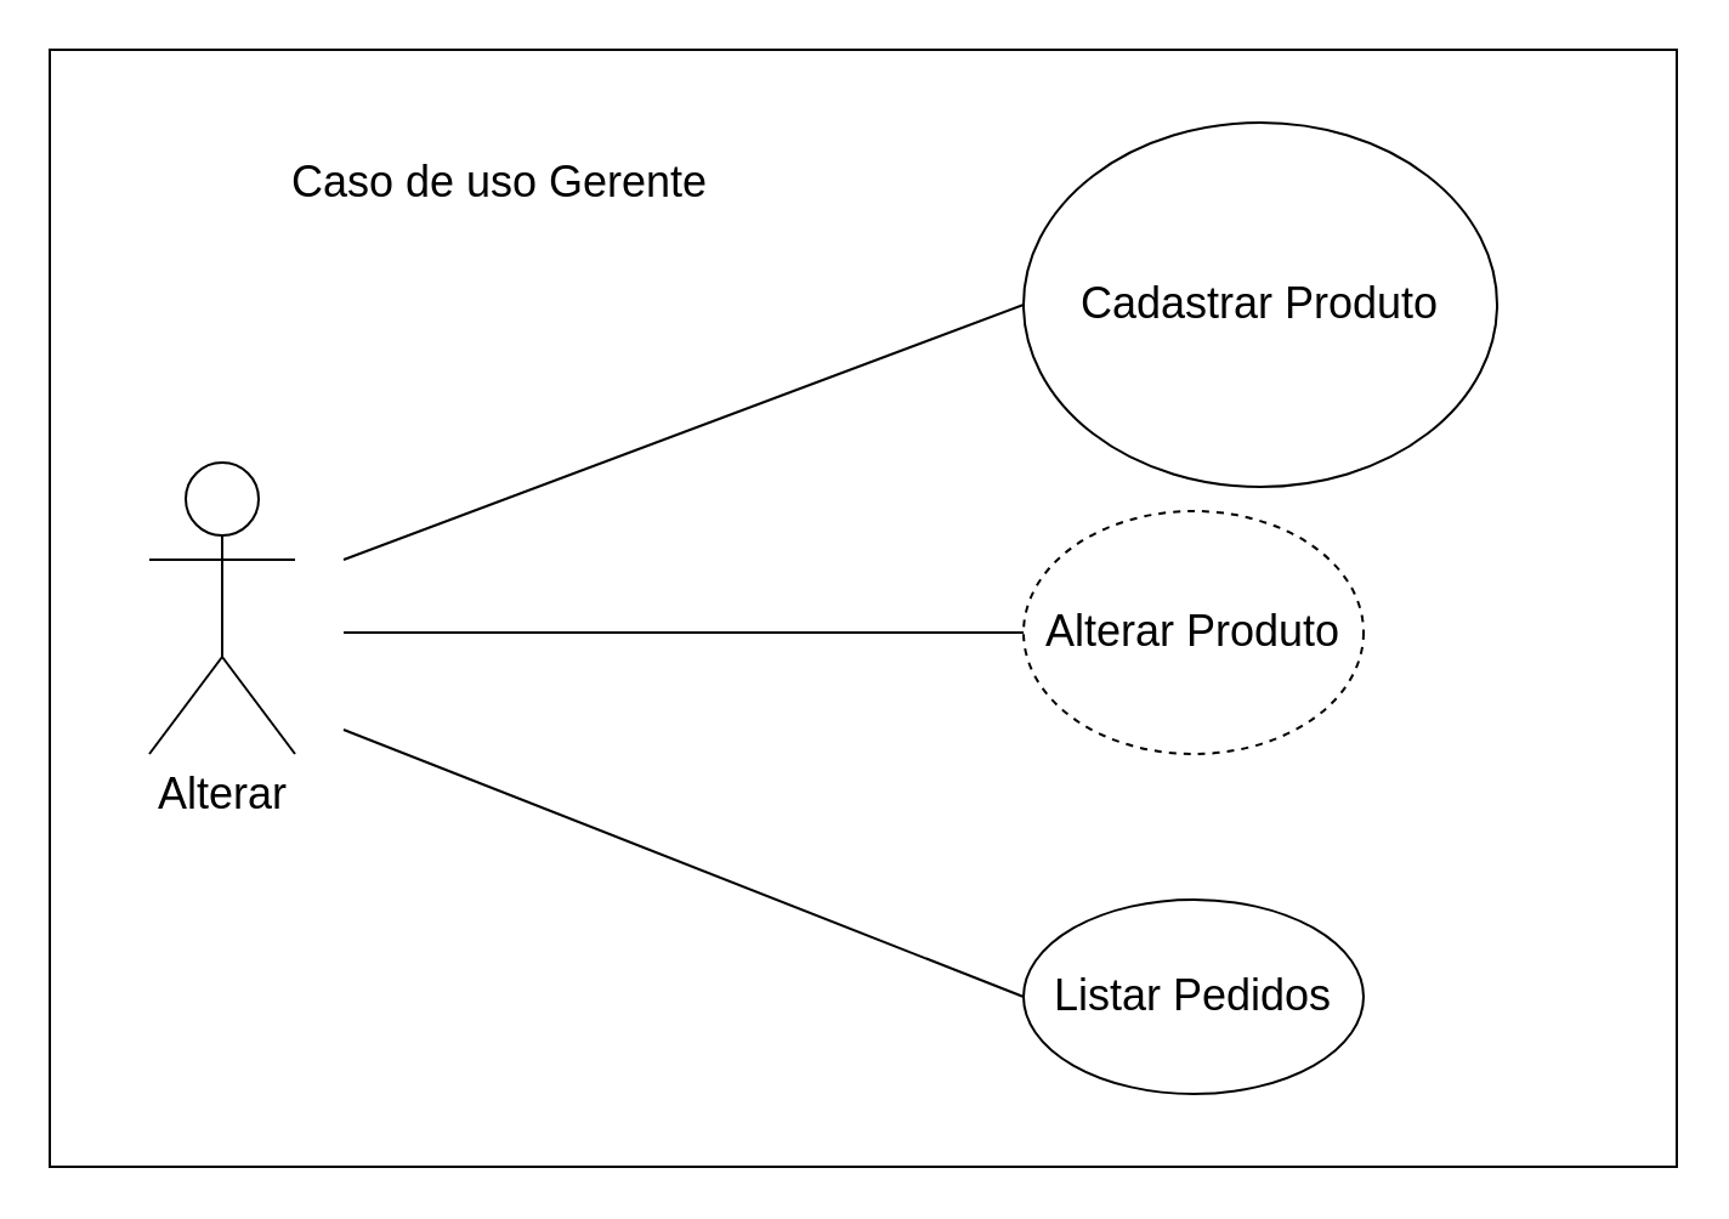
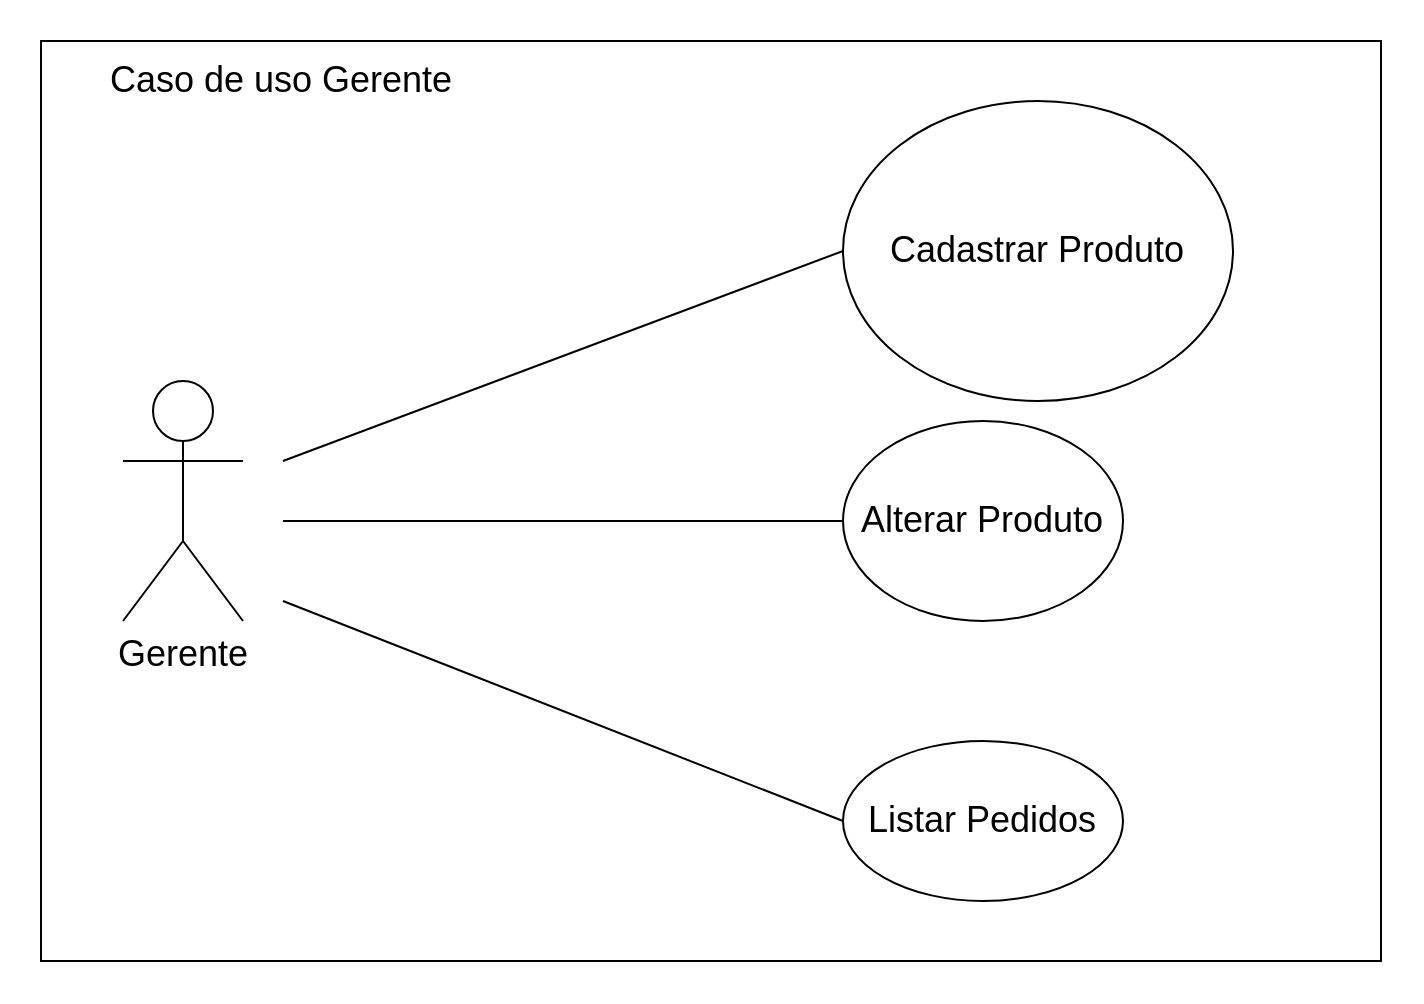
- <mxCell id="3" value="&lt;font style=&quot;font-size: 18px&quot;&gt;Caso de uso Gerente&lt;/font&gt;" style="text;html=1;align=center;verticalAlign=middle;resizable=0;points=[];autosize=1;" vertex="1" parent="1"><mxGeometry x="110" y="65" width="190" height="20" as="geometry" /></mxCell>
+ <mxCell id="3" value="&lt;font style=&quot;font-size: 18px&quot;&gt;Caso de uso Gerente&lt;/font&gt;" style="text;html=1;align=center;verticalAlign=middle;resizable=0;points=[];autosize=1;" vertex="1" parent="1"><mxGeometry x="45" y="30" width="190" height="20" as="geometry" /></mxCell>
- <mxCell id="6" value="&lt;font style=&quot;font-size: 18px&quot;&gt;Alterar Produto&lt;/font&gt;" style="ellipse;whiteSpace=wrap;html=1;dashed=1;" vertex="1" parent="1"><mxGeometry x="421" y="210" width="140" height="100" as="geometry" /></mxCell>
+ <mxCell id="6" value="&lt;font style=&quot;font-size: 18px&quot;&gt;Alterar Produto&lt;/font&gt;" style="ellipse;whiteSpace=wrap;html=1;" vertex="1" parent="1"><mxGeometry x="421" y="210" width="140" height="100" as="geometry" /></mxCell>
- <mxCell id="4" value="&lt;font style=&quot;font-size: 18px&quot;&gt;Alterar&lt;/font&gt;" style="shape=umlActor;verticalLabelPosition=bottom;verticalAlign=top;html=1;outlineConnect=0;" vertex="1" parent="1"><mxGeometry x="61" y="190" width="60" height="120" as="geometry" /></mxCell>
+ <mxCell id="4" value="&lt;font style=&quot;font-size: 18px&quot;&gt;Gerente&lt;/font&gt;" style="shape=umlActor;verticalLabelPosition=bottom;verticalAlign=top;html=1;outlineConnect=0;" vertex="1" parent="1"><mxGeometry x="61" y="190" width="60" height="120" as="geometry" /></mxCell>
